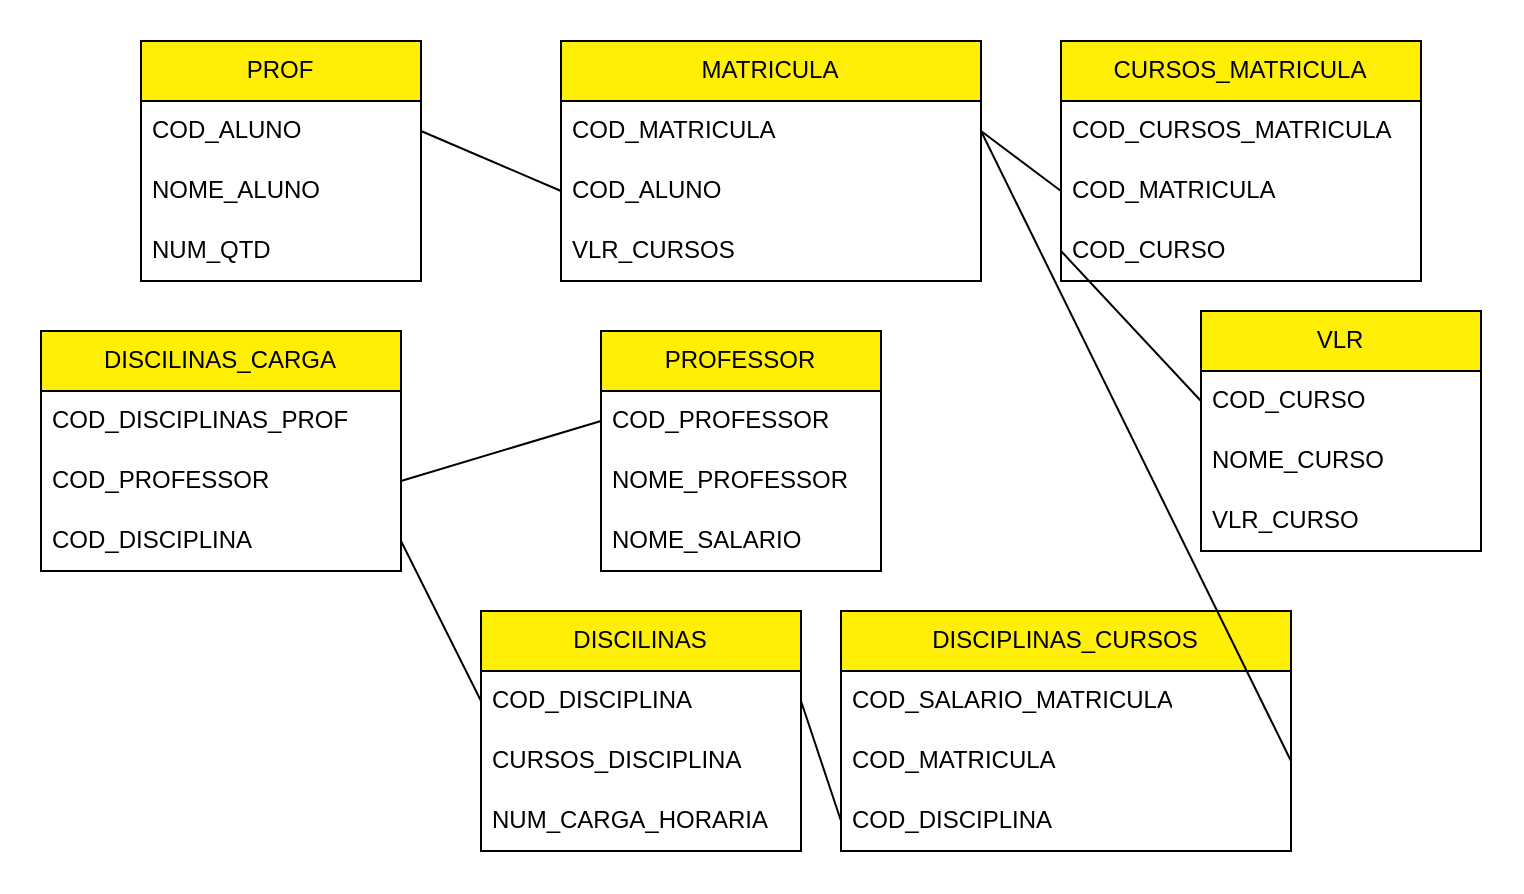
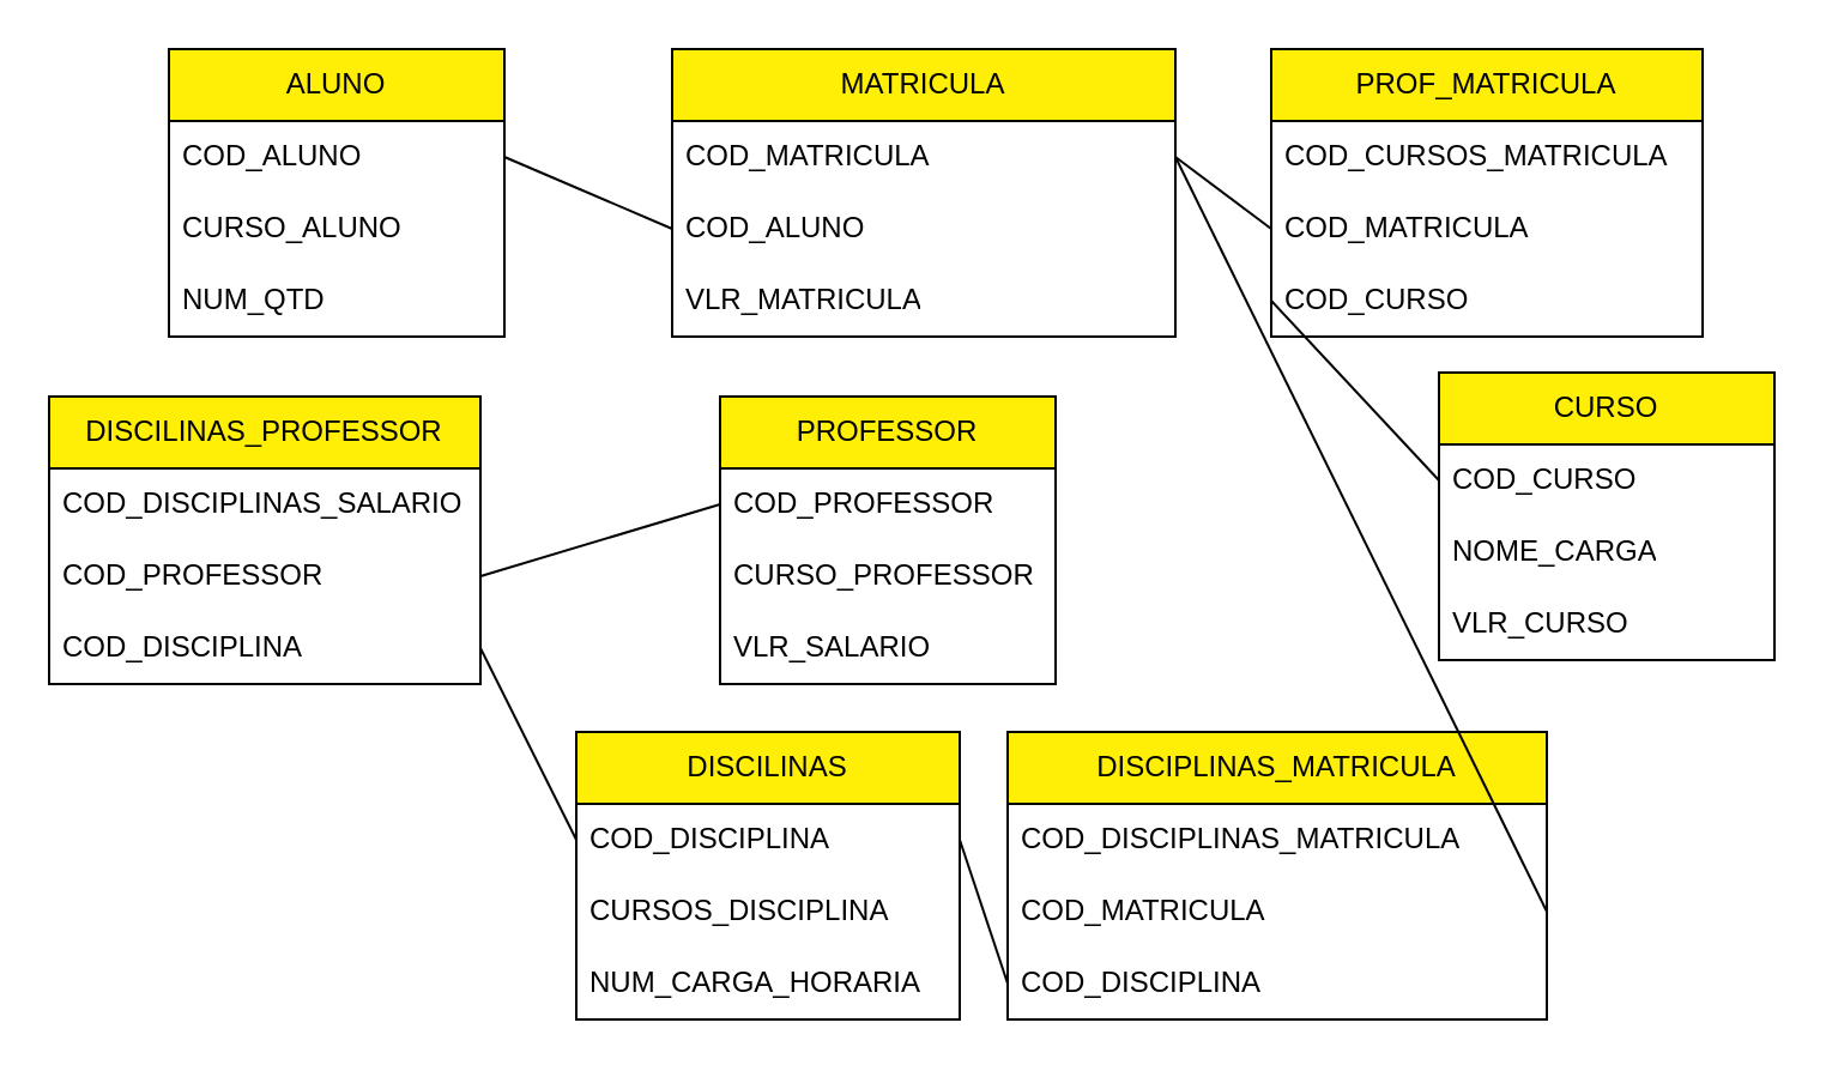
- <mxCell id="2" value="PROF" style="swimlane;fontStyle=0;childLayout=stackLayout;horizontal=1;startSize=30;horizontalStack=0;resizeParent=1;resizeParentMax=0;resizeLast=0;collapsible=1;marginBottom=0;whiteSpace=wrap;html=1;fillColor=#FFEE05;" vertex="1" parent="1"><mxGeometry x="70" y="20" width="140" height="120" as="geometry" /></mxCell>
+ <mxCell id="2" value="ALUNO" style="swimlane;fontStyle=0;childLayout=stackLayout;horizontal=1;startSize=30;horizontalStack=0;resizeParent=1;resizeParentMax=0;resizeLast=0;collapsible=1;marginBottom=0;whiteSpace=wrap;html=1;fillColor=#FFEE05;" vertex="1" parent="1"><mxGeometry x="70" y="20" width="140" height="120" as="geometry" /></mxCell>
- <mxCell id="36" value="CURSOS_MATRICULA" style="swimlane;fontStyle=0;childLayout=stackLayout;horizontal=1;startSize=30;horizontalStack=0;resizeParent=1;resizeParentMax=0;resizeLast=0;collapsible=1;marginBottom=0;whiteSpace=wrap;html=1;fillColor=#FFEE05;" vertex="1" parent="1"><mxGeometry x="530" y="20" width="180" height="120" as="geometry" /></mxCell>
+ <mxCell id="36" value="PROF_MATRICULA" style="swimlane;fontStyle=0;childLayout=stackLayout;horizontal=1;startSize=30;horizontalStack=0;resizeParent=1;resizeParentMax=0;resizeLast=0;collapsible=1;marginBottom=0;whiteSpace=wrap;html=1;fillColor=#FFEE05;" vertex="1" parent="1"><mxGeometry x="530" y="20" width="180" height="120" as="geometry" /></mxCell>
- <mxCell id="4" value="NOME_ALUNO" style="text;strokeColor=none;fillColor=none;align=left;verticalAlign=middle;spacingLeft=4;spacingRight=4;overflow=hidden;points=[[0,0.5],[1,0.5]];portConstraint=eastwest;rotatable=0;whiteSpace=wrap;html=1;" vertex="1" parent="2"><mxGeometry y="60" width="140" height="30" as="geometry" /></mxCell>
+ <mxCell id="4" value="CURSO_ALUNO" style="text;strokeColor=none;fillColor=none;align=left;verticalAlign=middle;spacingLeft=4;spacingRight=4;overflow=hidden;points=[[0,0.5],[1,0.5]];portConstraint=eastwest;rotatable=0;whiteSpace=wrap;html=1;" vertex="1" parent="2"><mxGeometry y="60" width="140" height="30" as="geometry" /></mxCell>
- <mxCell id="21" value="VLR_CURSOS" style="text;strokeColor=none;fillColor=none;align=left;verticalAlign=middle;spacingLeft=4;spacingRight=4;overflow=hidden;points=[[0,0.5],[1,0.5]];portConstraint=eastwest;rotatable=0;whiteSpace=wrap;html=1;" vertex="1" parent="18"><mxGeometry y="90" width="210" height="30" as="geometry" /></mxCell>
+ <mxCell id="21" value="VLR_MATRICULA" style="text;strokeColor=none;fillColor=none;align=left;verticalAlign=middle;spacingLeft=4;spacingRight=4;overflow=hidden;points=[[0,0.5],[1,0.5]];portConstraint=eastwest;rotatable=0;whiteSpace=wrap;html=1;" vertex="1" parent="18"><mxGeometry y="90" width="210" height="30" as="geometry" /></mxCell>
- <mxCell id="6" value="VLR" style="swimlane;fontStyle=0;childLayout=stackLayout;horizontal=1;startSize=30;horizontalStack=0;resizeParent=1;resizeParentMax=0;resizeLast=0;collapsible=1;marginBottom=0;whiteSpace=wrap;html=1;fillColor=#FFEE05;" vertex="1" parent="1"><mxGeometry x="600" y="155" width="140" height="120" as="geometry" /></mxCell>
+ <mxCell id="6" value="CURSO" style="swimlane;fontStyle=0;childLayout=stackLayout;horizontal=1;startSize=30;horizontalStack=0;resizeParent=1;resizeParentMax=0;resizeLast=0;collapsible=1;marginBottom=0;whiteSpace=wrap;html=1;fillColor=#FFEE05;" vertex="1" parent="1"><mxGeometry x="600" y="155" width="140" height="120" as="geometry" /></mxCell>
- <mxCell id="24" value="DISCILINAS_CARGA" style="swimlane;fontStyle=0;childLayout=stackLayout;horizontal=1;startSize=30;horizontalStack=0;resizeParent=1;resizeParentMax=0;resizeLast=0;collapsible=1;marginBottom=0;whiteSpace=wrap;html=1;fillColor=#FFEE05;" vertex="1" parent="1"><mxGeometry x="20" y="165" width="180" height="120" as="geometry" /></mxCell>
+ <mxCell id="24" value="DISCILINAS_PROFESSOR" style="swimlane;fontStyle=0;childLayout=stackLayout;horizontal=1;startSize=30;horizontalStack=0;resizeParent=1;resizeParentMax=0;resizeLast=0;collapsible=1;marginBottom=0;whiteSpace=wrap;html=1;fillColor=#FFEE05;" vertex="1" parent="1"><mxGeometry x="20" y="165" width="180" height="120" as="geometry" /></mxCell>
- <mxCell id="25" value="COD_DISCIPLINAS_PROF" style="text;strokeColor=none;fillColor=none;align=left;verticalAlign=middle;spacingLeft=4;spacingRight=4;overflow=hidden;points=[[0,0.5],[1,0.5]];portConstraint=eastwest;rotatable=0;whiteSpace=wrap;html=1;" vertex="1" parent="24"><mxGeometry y="30" width="180" height="30" as="geometry" /></mxCell>
+ <mxCell id="25" value="COD_DISCIPLINAS_SALARIO" style="text;strokeColor=none;fillColor=none;align=left;verticalAlign=middle;spacingLeft=4;spacingRight=4;overflow=hidden;points=[[0,0.5],[1,0.5]];portConstraint=eastwest;rotatable=0;whiteSpace=wrap;html=1;" vertex="1" parent="24"><mxGeometry y="30" width="180" height="30" as="geometry" /></mxCell>
- <mxCell id="8" value="NOME_CURSO" style="text;strokeColor=none;fillColor=none;align=left;verticalAlign=middle;spacingLeft=4;spacingRight=4;overflow=hidden;points=[[0,0.5],[1,0.5]];portConstraint=eastwest;rotatable=0;whiteSpace=wrap;html=1;" vertex="1" parent="6"><mxGeometry y="60" width="140" height="30" as="geometry" /></mxCell>
+ <mxCell id="8" value="NOME_CARGA" style="text;strokeColor=none;fillColor=none;align=left;verticalAlign=middle;spacingLeft=4;spacingRight=4;overflow=hidden;points=[[0,0.5],[1,0.5]];portConstraint=eastwest;rotatable=0;whiteSpace=wrap;html=1;" vertex="1" parent="6"><mxGeometry y="60" width="140" height="30" as="geometry" /></mxCell>
- <mxCell id="16" value="NOME_PROFESSOR" style="text;strokeColor=none;fillColor=none;align=left;verticalAlign=middle;spacingLeft=4;spacingRight=4;overflow=hidden;points=[[0,0.5],[1,0.5]];portConstraint=eastwest;rotatable=0;whiteSpace=wrap;html=1;" vertex="1" parent="14"><mxGeometry y="60" width="140" height="30" as="geometry" /></mxCell>
+ <mxCell id="16" value="CURSO_PROFESSOR" style="text;strokeColor=none;fillColor=none;align=left;verticalAlign=middle;spacingLeft=4;spacingRight=4;overflow=hidden;points=[[0,0.5],[1,0.5]];portConstraint=eastwest;rotatable=0;whiteSpace=wrap;html=1;" vertex="1" parent="14"><mxGeometry y="60" width="140" height="30" as="geometry" /></mxCell>
- <mxCell id="17" value="NOME_SALARIO" style="text;strokeColor=none;fillColor=none;align=left;verticalAlign=middle;spacingLeft=4;spacingRight=4;overflow=hidden;points=[[0,0.5],[1,0.5]];portConstraint=eastwest;rotatable=0;whiteSpace=wrap;html=1;" vertex="1" parent="14"><mxGeometry y="90" width="140" height="30" as="geometry" /></mxCell>
+ <mxCell id="17" value="VLR_SALARIO" style="text;strokeColor=none;fillColor=none;align=left;verticalAlign=middle;spacingLeft=4;spacingRight=4;overflow=hidden;points=[[0,0.5],[1,0.5]];portConstraint=eastwest;rotatable=0;whiteSpace=wrap;html=1;" vertex="1" parent="14"><mxGeometry y="90" width="140" height="30" as="geometry" /></mxCell>
- <mxCell id="29" value="DISCIPLINAS_CURSOS" style="swimlane;fontStyle=0;childLayout=stackLayout;horizontal=1;startSize=30;horizontalStack=0;resizeParent=1;resizeParentMax=0;resizeLast=0;collapsible=1;marginBottom=0;whiteSpace=wrap;html=1;fillColor=#FFEE05;" vertex="1" parent="1"><mxGeometry x="420" y="305" width="225" height="120" as="geometry" /></mxCell>
+ <mxCell id="29" value="DISCIPLINAS_MATRICULA" style="swimlane;fontStyle=0;childLayout=stackLayout;horizontal=1;startSize=30;horizontalStack=0;resizeParent=1;resizeParentMax=0;resizeLast=0;collapsible=1;marginBottom=0;whiteSpace=wrap;html=1;fillColor=#FFEE05;" vertex="1" parent="1"><mxGeometry x="420" y="305" width="225" height="120" as="geometry" /></mxCell>
- <mxCell id="30" value="COD_SALARIO_MATRICULA" style="text;strokeColor=none;fillColor=none;align=left;verticalAlign=middle;spacingLeft=4;spacingRight=4;overflow=hidden;points=[[0,0.5],[1,0.5]];portConstraint=eastwest;rotatable=0;whiteSpace=wrap;html=1;" vertex="1" parent="29"><mxGeometry y="30" width="225" height="30" as="geometry" /></mxCell>
+ <mxCell id="30" value="COD_DISCIPLINAS_MATRICULA" style="text;strokeColor=none;fillColor=none;align=left;verticalAlign=middle;spacingLeft=4;spacingRight=4;overflow=hidden;points=[[0,0.5],[1,0.5]];portConstraint=eastwest;rotatable=0;whiteSpace=wrap;html=1;" vertex="1" parent="29"><mxGeometry y="30" width="225" height="30" as="geometry" /></mxCell>
